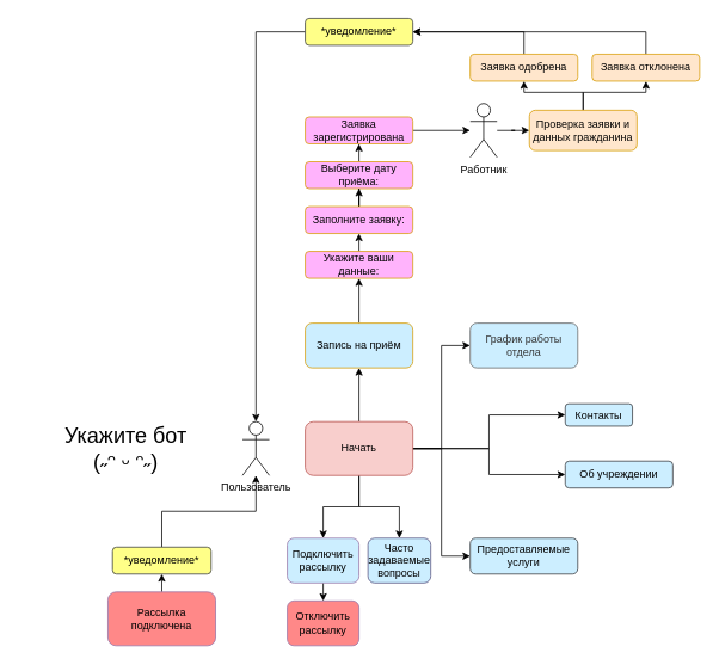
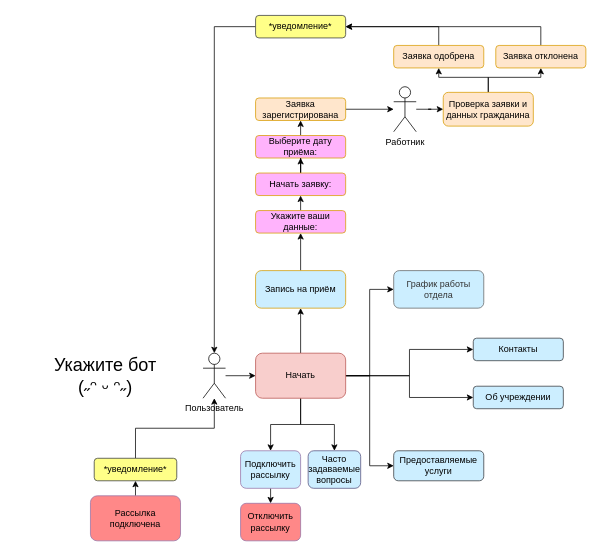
- <mxCell id="34" value="Заявка зарегистрирована" style="rounded=1;whiteSpace=wrap;html=1;fillColor=#FFB3FC;strokeColor=#d79b00;" vertex="1" parent="1"><mxGeometry x="340" y="130" width="120" height="30" as="geometry" /></mxCell>
+ <mxCell id="34" value="Заявка зарегистрирована" style="rounded=1;whiteSpace=wrap;html=1;fillColor=#ffe6cc;strokeColor=#d79b00;" vertex="1" parent="1"><mxGeometry x="340" y="130" width="120" height="30" as="geometry" /></mxCell>
- <mxCell id="24" value="Заполните заявку:" style="rounded=1;whiteSpace=wrap;html=1;fillColor=#FFB3FC;strokeColor=#d79b00;" vertex="1" parent="1"><mxGeometry x="340" y="230" width="120" height="30" as="geometry" /></mxCell>
+ <mxCell id="24" value="Начать заявку:" style="rounded=1;whiteSpace=wrap;html=1;fillColor=#FFB3FC;strokeColor=#d79b00;" vertex="1" parent="1"><mxGeometry x="340" y="230" width="120" height="30" as="geometry" /></mxCell>
- <mxCell id="7" value="Контакты" style="rounded=1;whiteSpace=wrap;html=1;fillColor=#CCEEFF;strokeColor=#36393d;" vertex="1" parent="1"><mxGeometry x="630" y="450" width="75" height="25" as="geometry" /></mxCell>
+ <mxCell id="7" value="Контакты" style="rounded=1;whiteSpace=wrap;html=1;fillColor=#CCEEFF;strokeColor=#36393d;" vertex="1" parent="1"><mxGeometry x="630" y="450" width="120" height="30" as="geometry" /></mxCell>
+ <mxCell id="2" style="edgeStyle=orthogonalEdgeStyle;rounded=0;orthogonalLoop=1;jettySize=auto;html=1;entryX=0;entryY=0.5;entryDx=0;entryDy=0;" edge="1" parent="1" source="3" target="18"><mxGeometry relative="1" as="geometry" /></mxCell>
